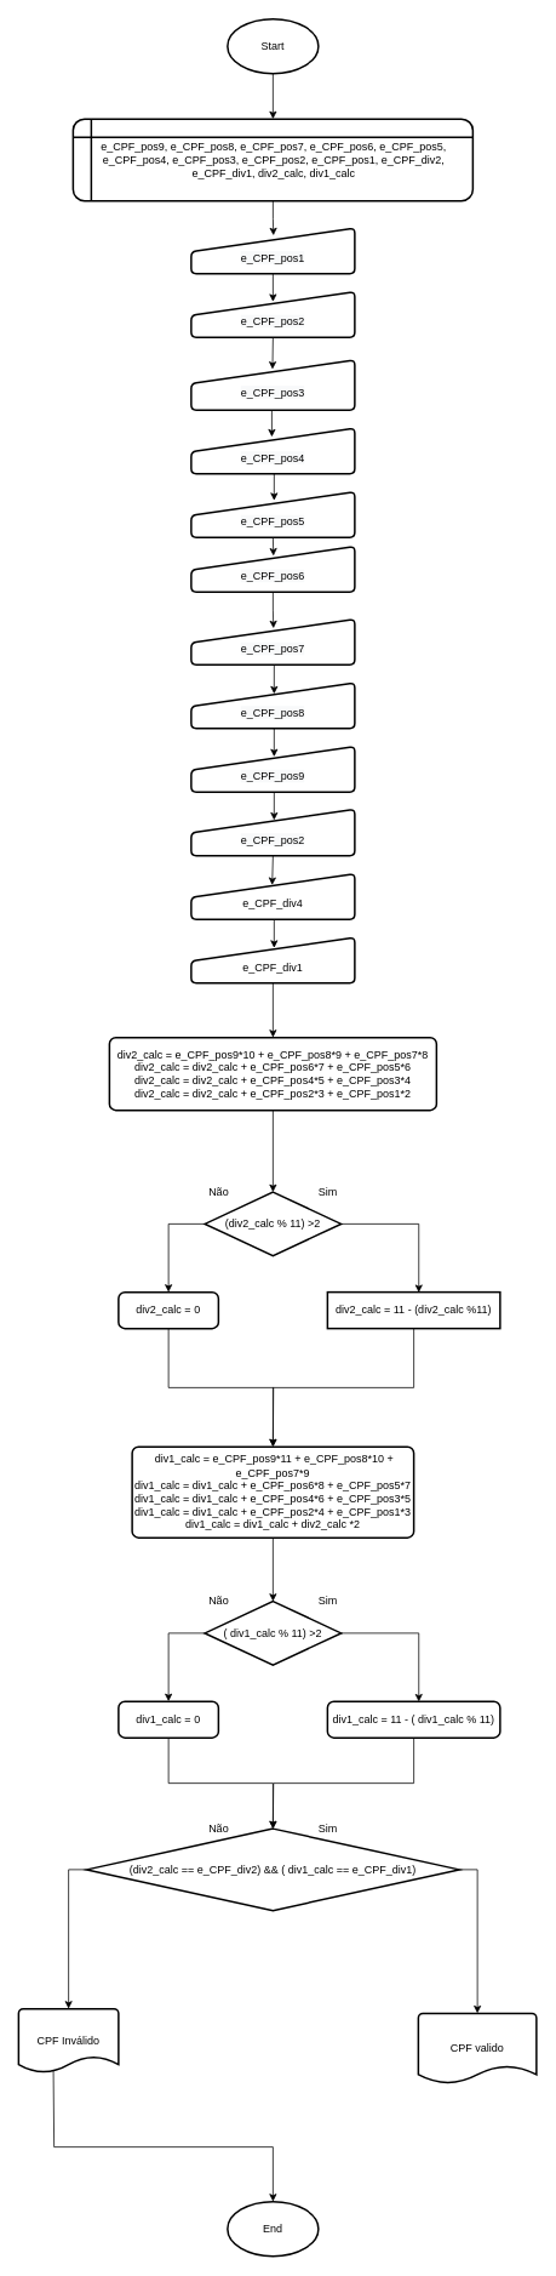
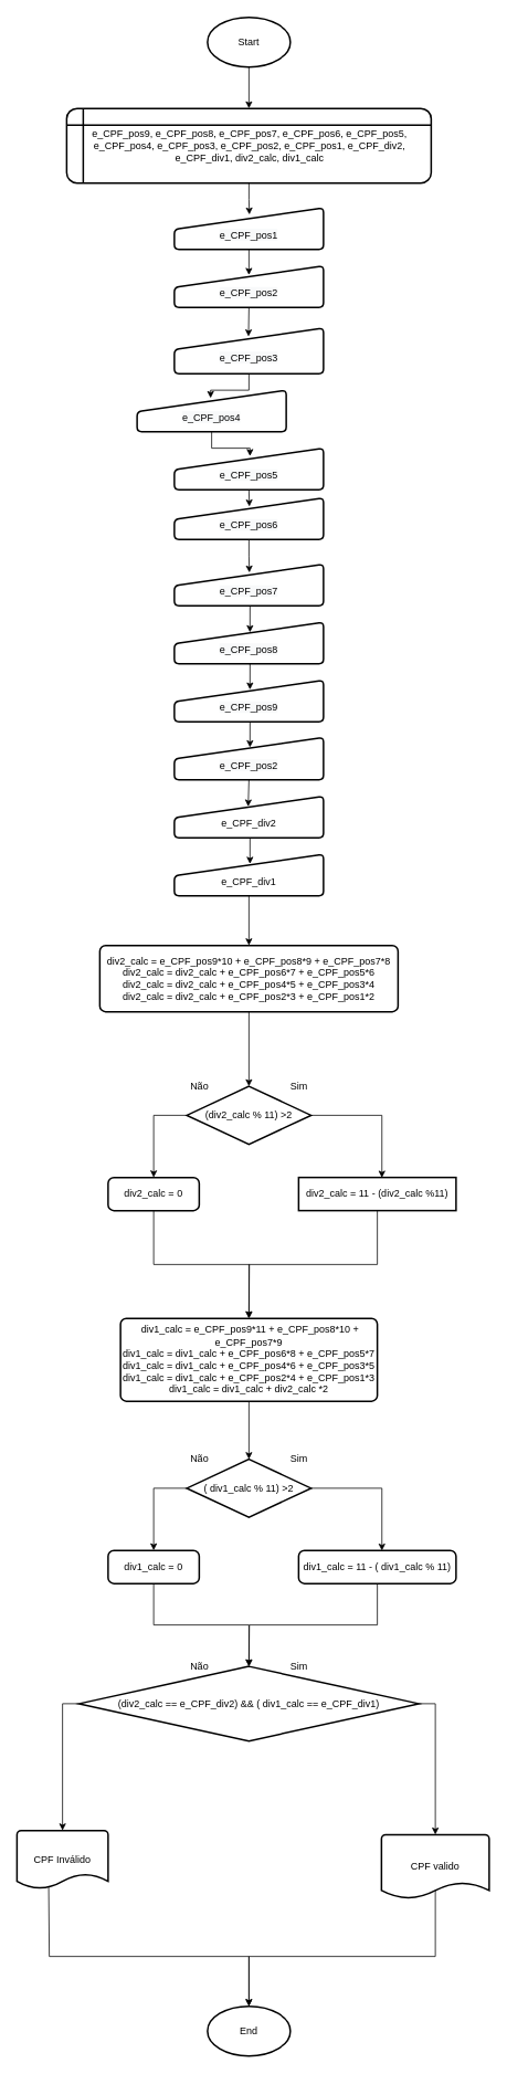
- <mxCell id="13" value="&lt;br&gt;&lt;span style=&quot;color: rgb(0 , 0 , 0) ; font-family: &amp;#34;helvetica&amp;#34; ; font-size: 12px ; font-style: normal ; font-weight: 400 ; letter-spacing: normal ; text-align: center ; text-indent: 0px ; text-transform: none ; word-spacing: 0px ; background-color: rgb(248 , 249 , 250) ; display: inline ; float: none&quot;&gt;e_CPF_pos4&lt;/span&gt;" style="html=1;strokeWidth=2;shape=manualInput;whiteSpace=wrap;rounded=1;size=26;arcSize=11;" vertex="1" parent="1"><mxGeometry x="210" y="470" width="180" height="50" as="geometry" /></mxCell>
+ <mxCell id="13" value="&lt;br&gt;&lt;span style=&quot;color: rgb(0 , 0 , 0) ; font-family: &amp;#34;helvetica&amp;#34; ; font-size: 12px ; font-style: normal ; font-weight: 400 ; letter-spacing: normal ; text-align: center ; text-indent: 0px ; text-transform: none ; word-spacing: 0px ; background-color: rgb(248 , 249 , 250) ; display: inline ; float: none&quot;&gt;e_CPF_pos4&lt;/span&gt;" style="html=1;strokeWidth=2;shape=manualInput;whiteSpace=wrap;rounded=1;size=26;arcSize=11;" vertex="1" parent="1"><mxGeometry x="165" y="470" width="180" height="50" as="geometry" /></mxCell>
- <mxCell id="27" value="&lt;span style=&quot;font-family: &amp;#34;helvetica&amp;#34; ; text-align: justify&quot;&gt;&lt;br&gt;e_CPF_div4&lt;/span&gt;" style="html=1;strokeWidth=2;shape=manualInput;whiteSpace=wrap;rounded=1;size=26;arcSize=11;" vertex="1" parent="1"><mxGeometry x="210" y="960" width="180" height="50" as="geometry" /></mxCell>
+ <mxCell id="27" value="&lt;span style=&quot;font-family: &amp;#34;helvetica&amp;#34; ; text-align: justify&quot;&gt;&lt;br&gt;e_CPF_div2&lt;/span&gt;" style="html=1;strokeWidth=2;shape=manualInput;whiteSpace=wrap;rounded=1;size=26;arcSize=11;" vertex="1" parent="1"><mxGeometry x="210" y="960" width="180" height="50" as="geometry" /></mxCell>
+ <mxCell id="57" style="edgeStyle=orthogonalEdgeStyle;rounded=0;orthogonalLoop=1;jettySize=auto;html=1;entryX=0.5;entryY=0;entryDx=0;entryDy=0;entryPerimeter=0;exitX=0.519;exitY=0.866;exitDx=0;exitDy=0;exitPerimeter=0;" edge="1" parent="1" source="58" target="61"><mxGeometry relative="1" as="geometry"><Array as="points"><mxPoint x="525" y="2280" /><mxPoint x="525" y="2360" /><mxPoint y="2360" x="300" /></Array></mxGeometry></mxCell>
